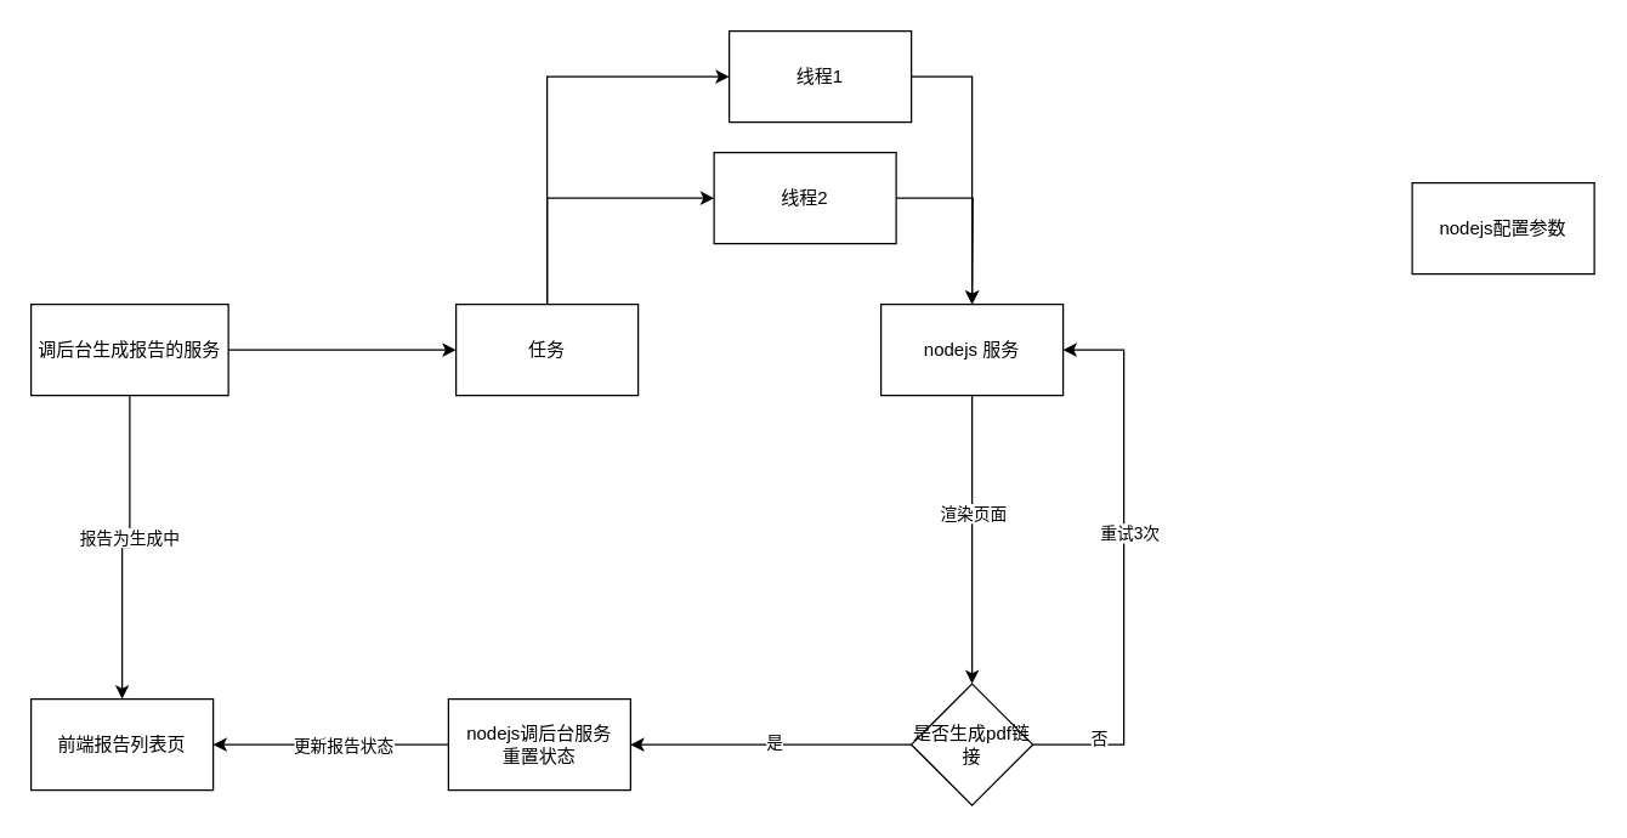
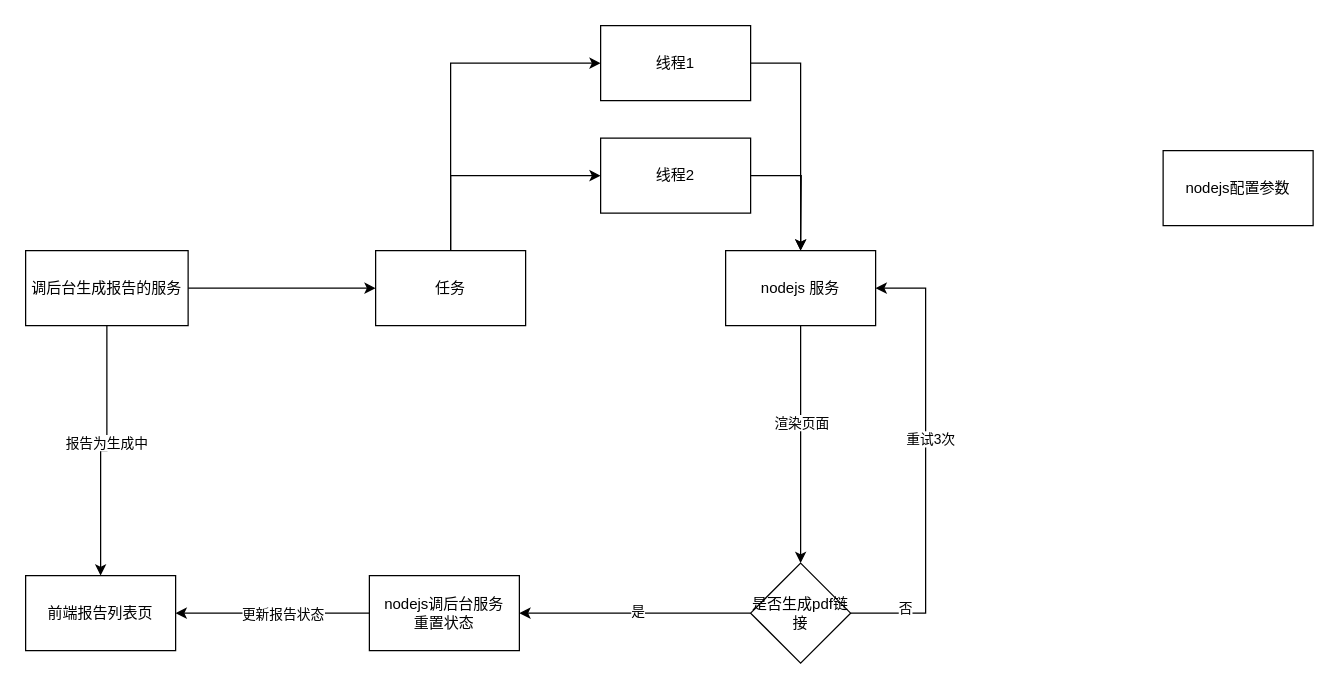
- <mxCell id="24" value="线程2" style="whiteSpace=wrap;html=1;" vertex="1" parent="1"><mxGeometry x="470" y="100" width="120" height="60" as="geometry" /></mxCell>
+ <mxCell id="24" value="线程2" style="whiteSpace=wrap;html=1;" vertex="1" parent="1"><mxGeometry x="480" y="110" width="120" height="60" as="geometry" /></mxCell>
